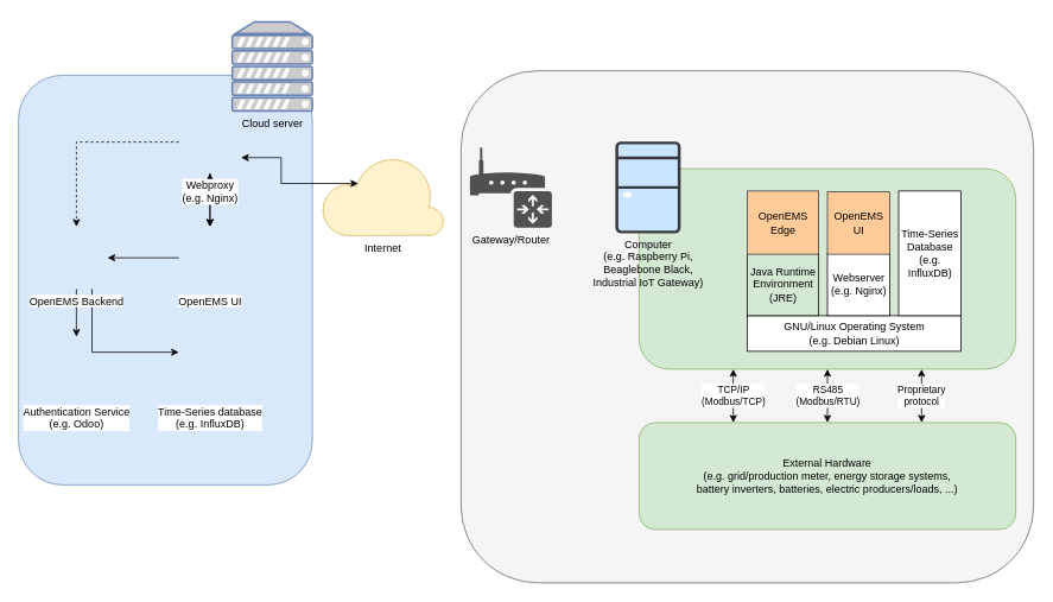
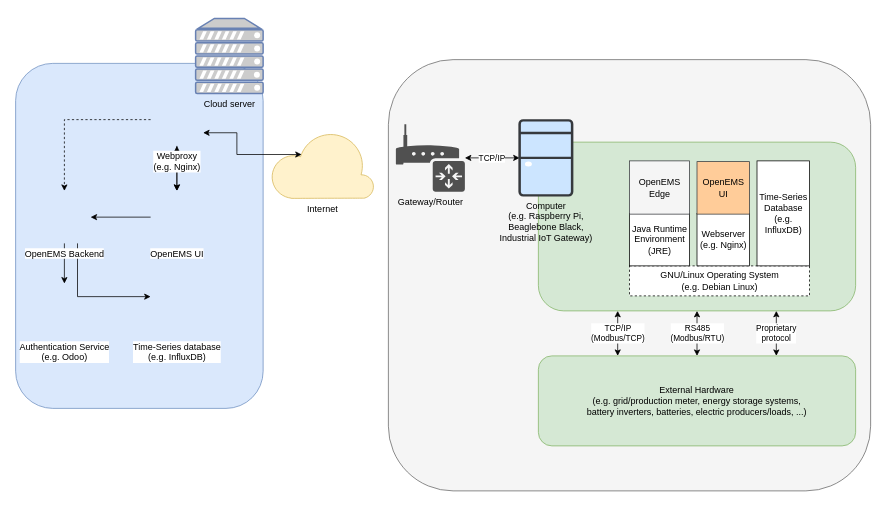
+ <mxCell id="24" value="TCP/IP" style="edgeStyle=orthogonalEdgeStyle;rounded=0;startArrow=classic;startFill=1;jettySize=auto;orthogonalLoop=1;html=1;" edge="1" parent="1" source="25" target="26"><mxGeometry relative="1" as="geometry" /></mxCell>
- <mxCell id="30" value="OpenEMS Edge&lt;br&gt;" style="rounded=0;whiteSpace=wrap;html=1;strokeColor=#36393d;fillColor=#ffcc99;fontColor=#000000;" vertex="1" parent="1"><mxGeometry x="838.5" y="214" width="80" height="71" as="geometry" /></mxCell>
+ <mxCell id="30" value="OpenEMS Edge&lt;br&gt;" style="rounded=0;whiteSpace=wrap;html=1;strokeColor=#36393d;fillColor=#f5f5f5;fontColor=#000000;" vertex="1" parent="1"><mxGeometry x="838.5" y="214" width="80" height="71" as="geometry" /></mxCell>
- <mxCell id="29" value="Java Runtime Environment (JRE)&lt;br&gt;" style="rounded=0;whiteSpace=wrap;html=1;strokeColor=#000000;fillColor=#d5e8d4;fontColor=#000000;" vertex="1" parent="1"><mxGeometry x="838.5" y="284" width="80" height="70" as="geometry" /></mxCell>
+ <mxCell id="29" value="Java Runtime Environment (JRE)&lt;br&gt;" style="rounded=0;whiteSpace=wrap;html=1;strokeColor=#000000;fillColor=#ffffff;fontColor=#000000;" vertex="1" parent="1"><mxGeometry x="838.5" y="284" width="80" height="70" as="geometry" /></mxCell>
- <mxCell id="28" value="GNU/Linux Operating System&lt;br&gt;(e.g. Debian Linux)&lt;br&gt;" style="rounded=0;whiteSpace=wrap;html=1;strokeColor=#000000;fillColor=#ffffff;fontColor=#000000;" vertex="1" parent="1"><mxGeometry x="838.5" y="354" width="240" height="40" as="geometry" /></mxCell>
+ <mxCell id="28" value="GNU/Linux Operating System&lt;br&gt;(e.g. Debian Linux)&lt;br&gt;" style="rounded=0;whiteSpace=wrap;html=1;strokeColor=#000000;fillColor=#ffffff;fontColor=#000000;dashed=1;" vertex="1" parent="1"><mxGeometry x="838.5" y="354" width="240" height="40" as="geometry" /></mxCell>
